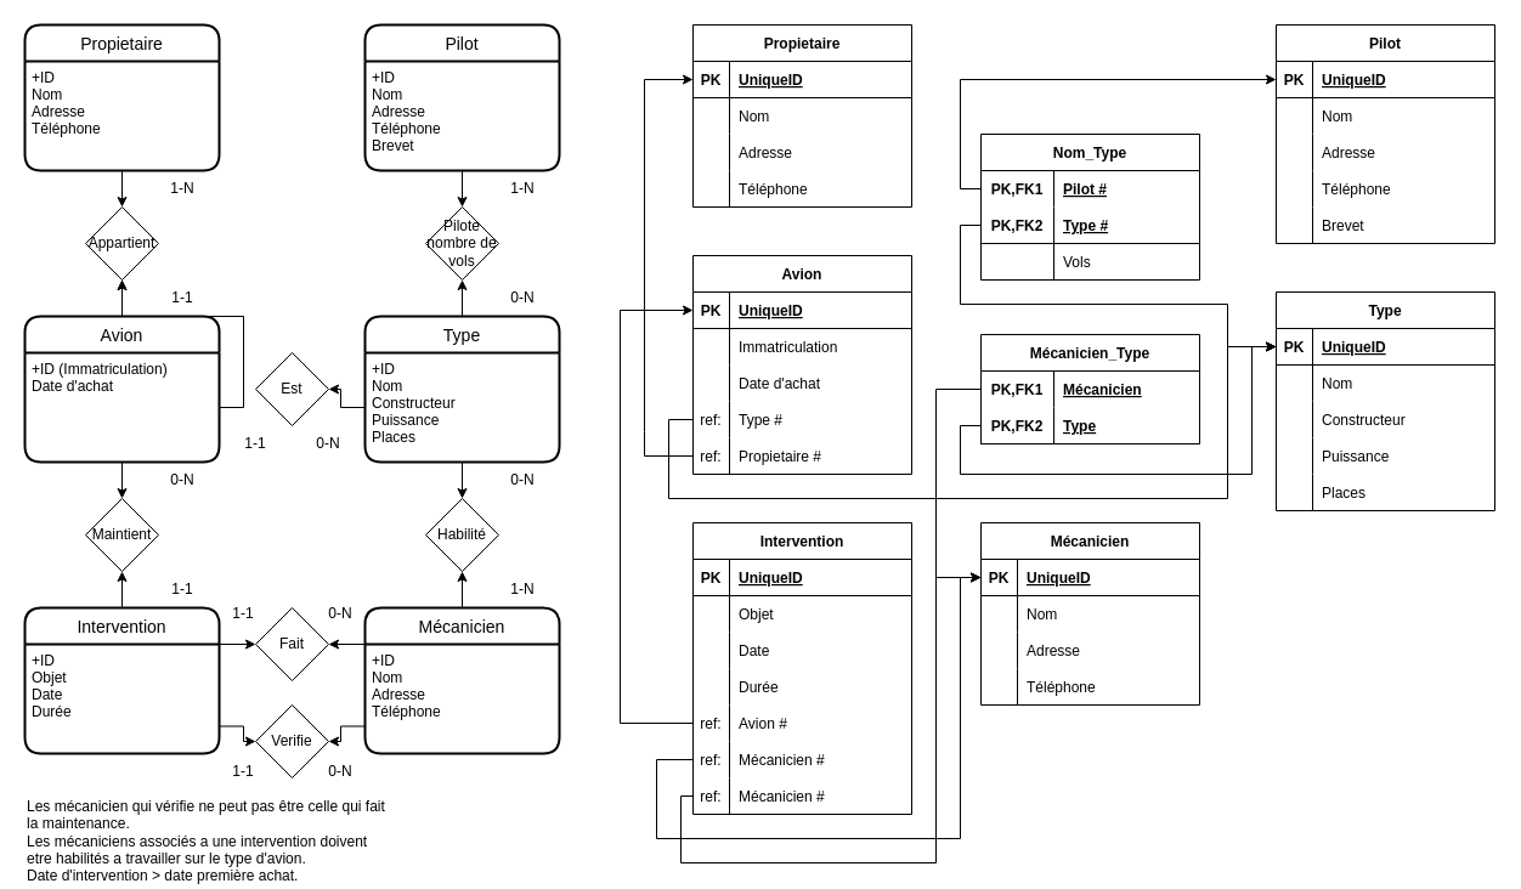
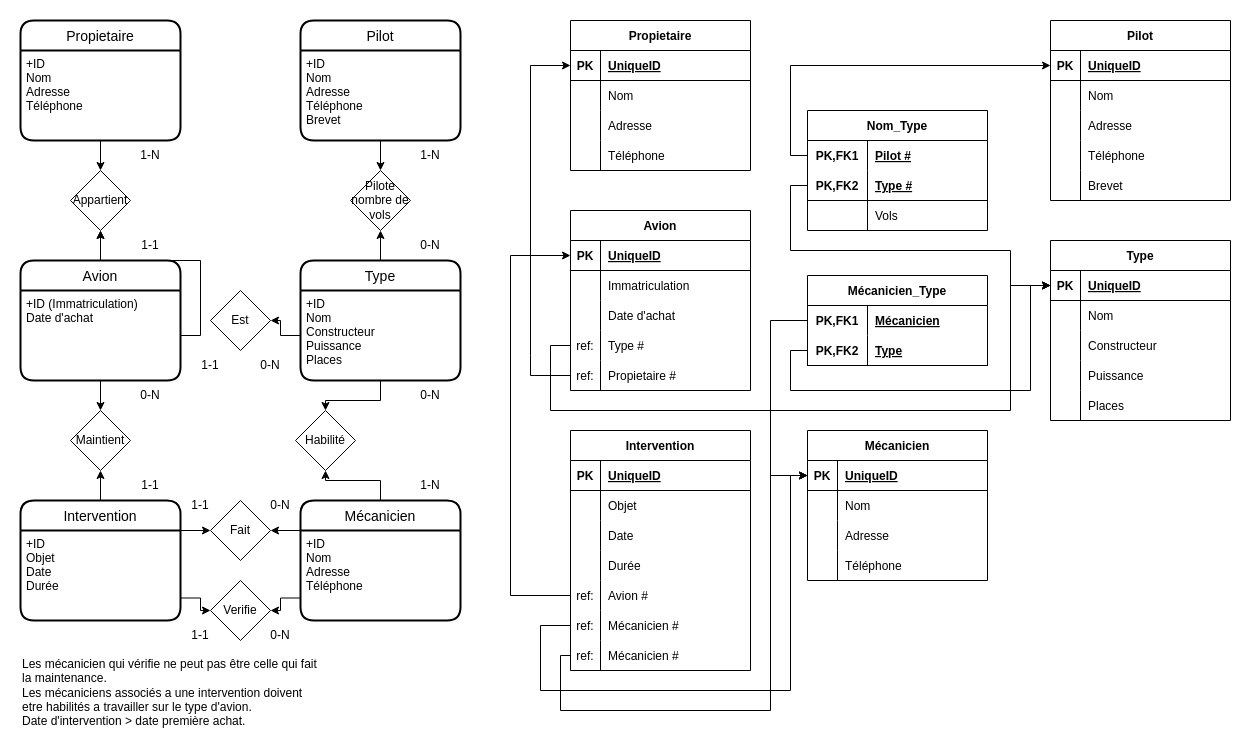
- <mxCell id="22" value="Habilité" style="shape=rhombus;perimeter=rhombusPerimeter;whiteSpace=wrap;html=1;align=center;" parent="1" vertex="1"><mxGeometry x="350" y="410" width="60" height="60" as="geometry" /></mxCell>
+ <mxCell id="22" value="Habilité" style="shape=rhombus;perimeter=rhombusPerimeter;whiteSpace=wrap;html=1;align=center;" parent="1" vertex="1"><mxGeometry x="295" y="410" width="60" height="60" as="geometry" /></mxCell>
